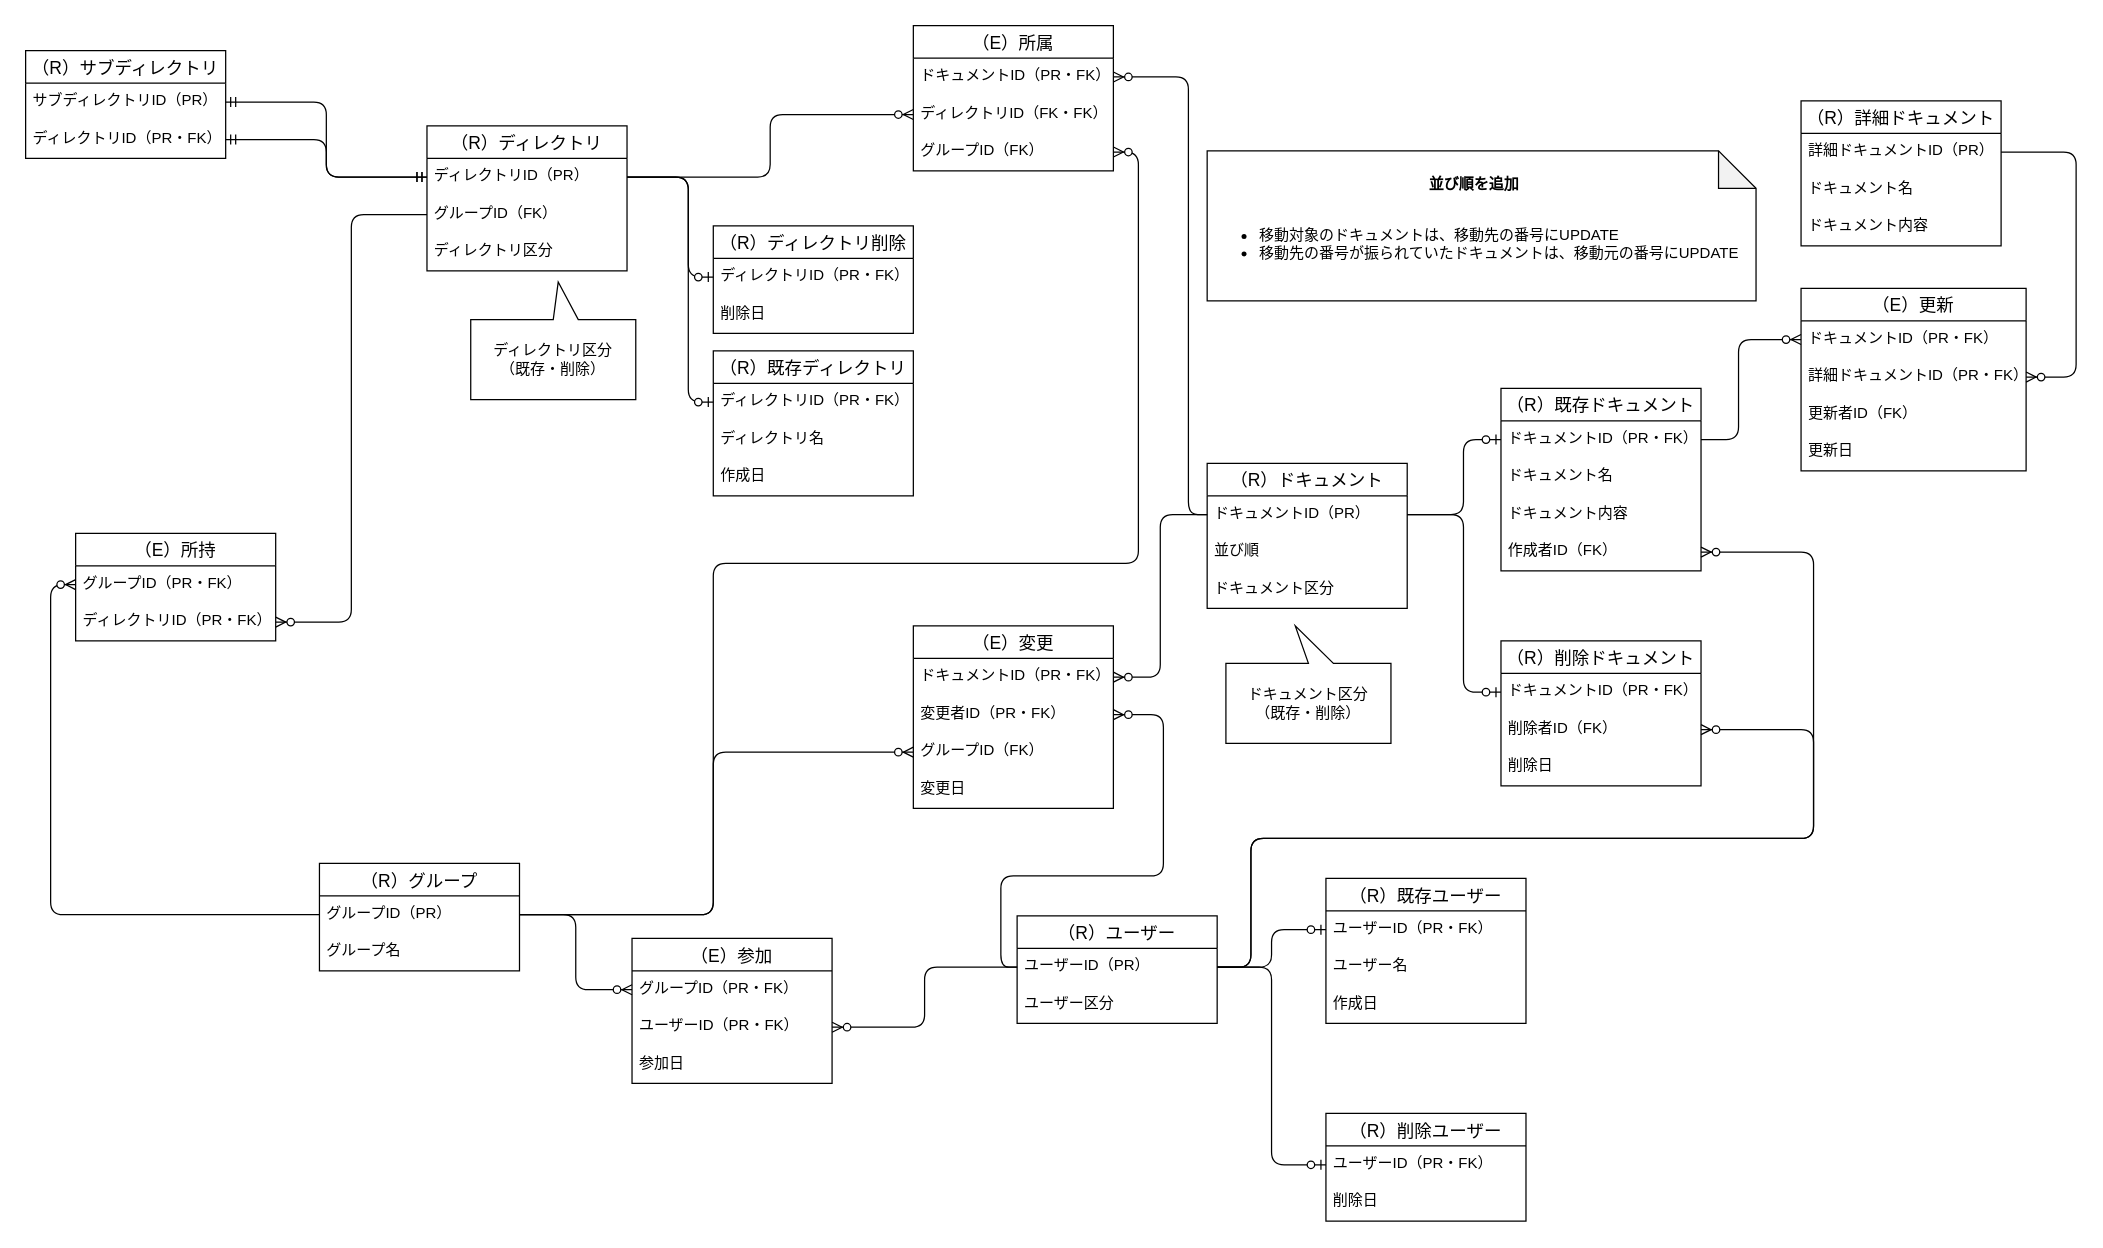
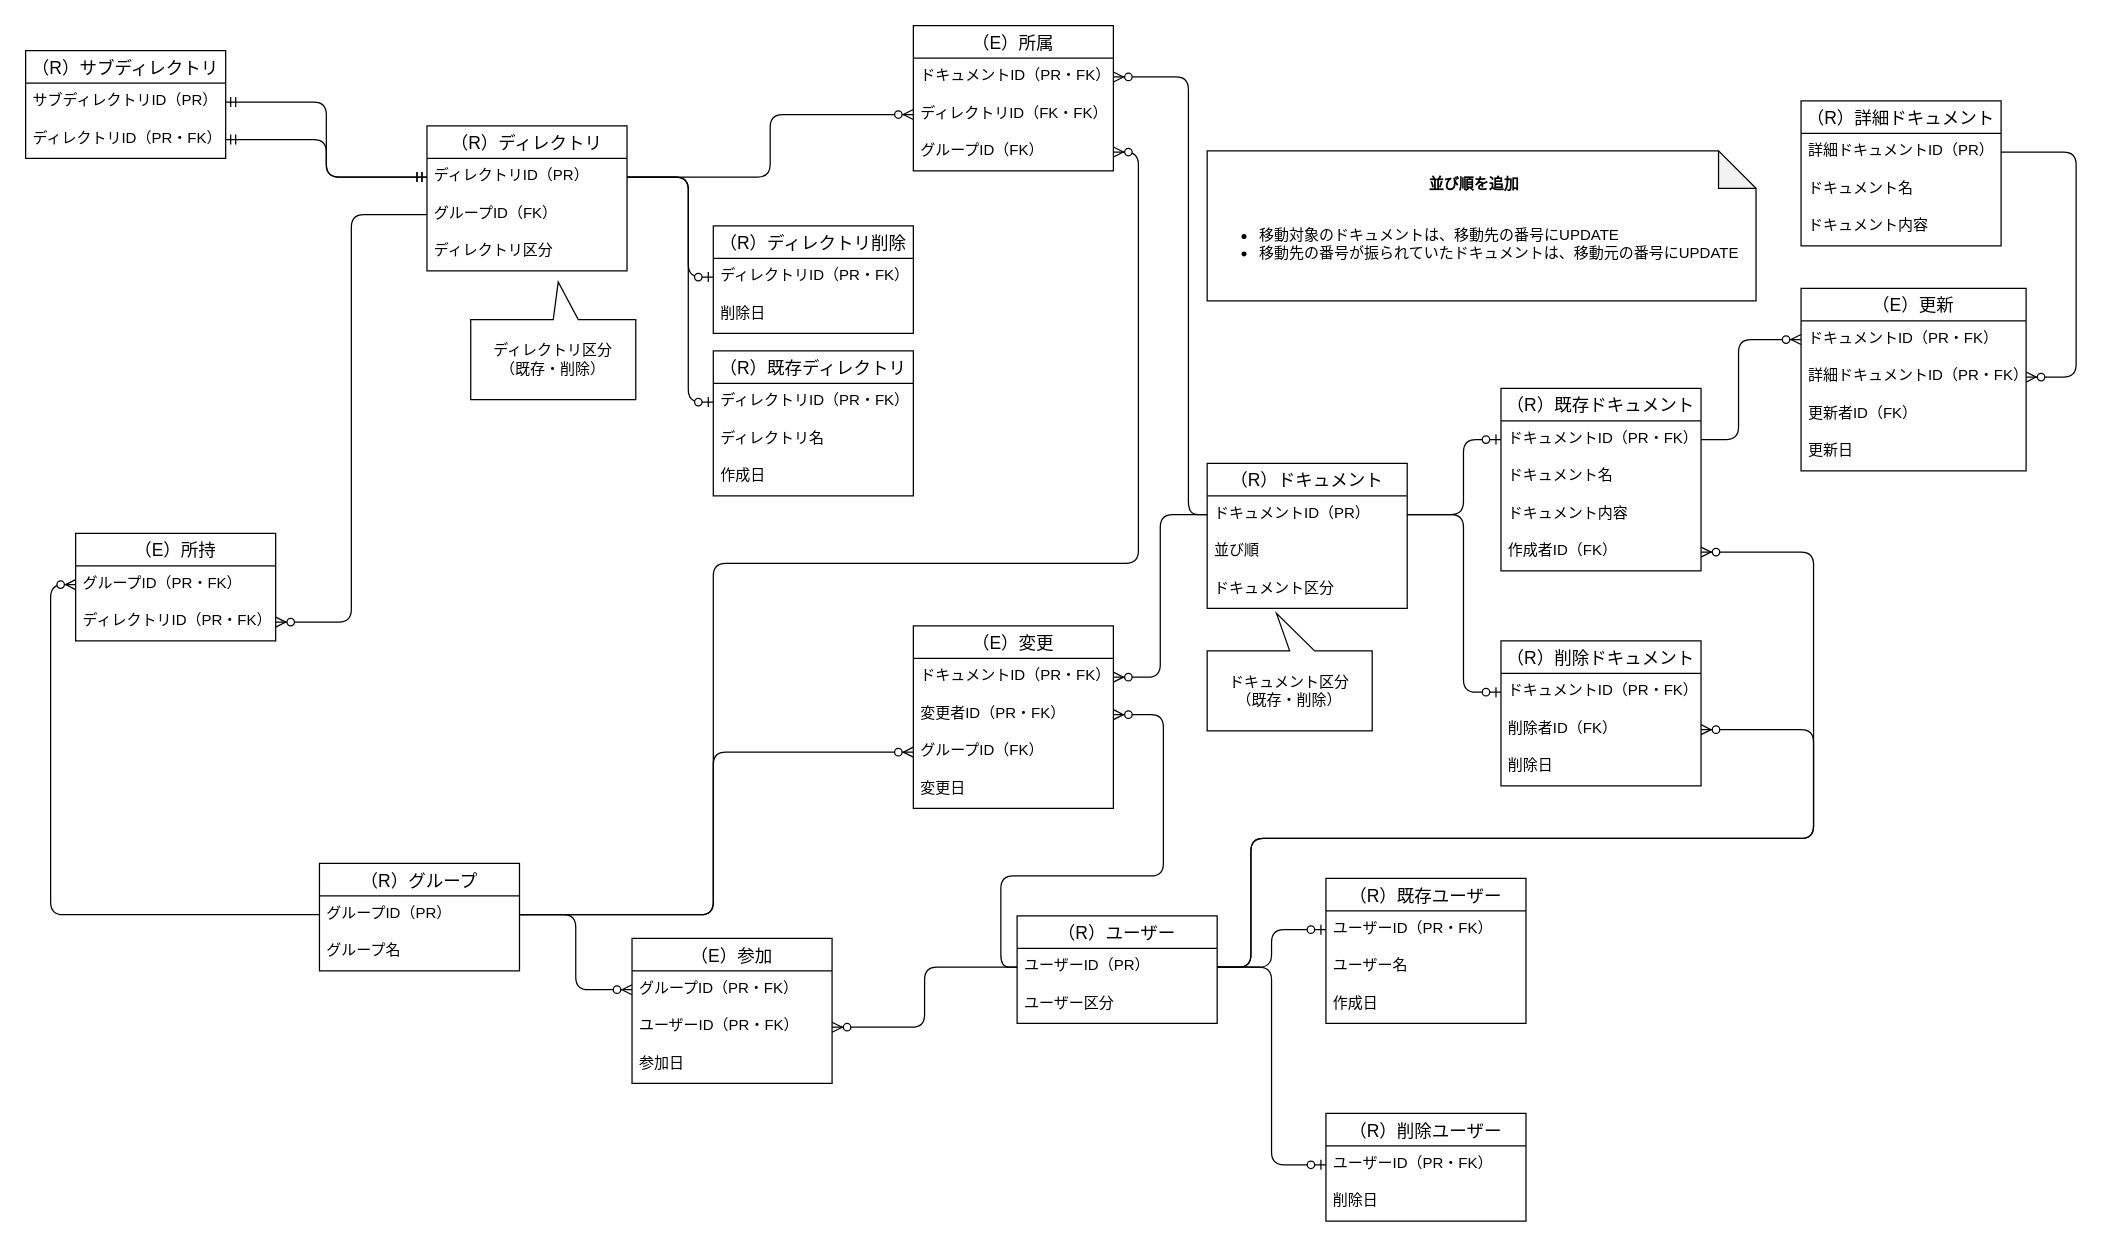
- <mxCell id="67" value="ドキュメント区分&lt;br&gt;（既存・削除）" style="shape=callout;whiteSpace=wrap;html=1;perimeter=calloutPerimeter;position2=0.42;flipV=1;" parent="1" vertex="1"><mxGeometry x="980" y="500" width="132" height="94" as="geometry" /></mxCell>
+ <mxCell id="67" value="ドキュメント区分&lt;br&gt;（既存・削除）" style="shape=callout;whiteSpace=wrap;html=1;perimeter=calloutPerimeter;position2=0.42;flipV=1;" parent="1" vertex="1"><mxGeometry x="965" y="490" width="132" height="94" as="geometry" /></mxCell>
